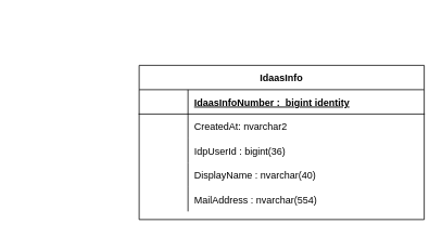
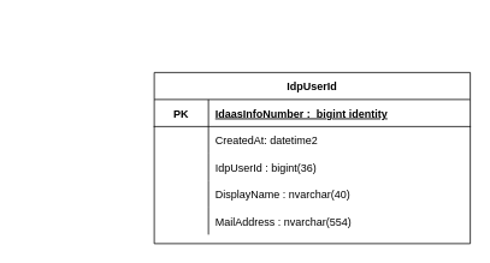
- <mxCell id="4" value="IdaasInfo" style="shape=table;startSize=30;container=1;collapsible=1;childLayout=tableLayout;fixedRows=1;rowLines=0;fontStyle=1;align=center;resizeLast=1;" parent="1" vertex="1"><mxGeometry x="170" y="80" width="350" height="190" as="geometry" /></mxCell>
+ <mxCell id="4" value="IdpUserId" style="shape=table;startSize=30;container=1;collapsible=1;childLayout=tableLayout;fixedRows=1;rowLines=0;fontStyle=1;align=center;resizeLast=1;" parent="1" vertex="1"><mxGeometry x="170" y="80" width="350" height="190" as="geometry" /></mxCell>
+ <mxCell id="6" value="PK" style="shape=partialRectangle;connectable=0;fillColor=none;top=0;left=0;bottom=0;right=0;fontStyle=1;overflow=hidden;" parent="5" vertex="1"><mxGeometry width="60" height="30" as="geometry"><mxRectangle width="60" height="30" as="alternateBounds" /></mxGeometry></mxCell>
- <mxCell id="10" value="CreatedAt: nvarchar2" style="shape=partialRectangle;connectable=0;fillColor=none;top=0;left=0;bottom=0;right=0;align=left;spacingLeft=6;overflow=hidden;" parent="8" vertex="1"><mxGeometry x="60" width="290" height="30" as="geometry"><mxRectangle width="290" height="30" as="alternateBounds" /></mxGeometry></mxCell>
+ <mxCell id="10" value="CreatedAt: datetime2" style="shape=partialRectangle;connectable=0;fillColor=none;top=0;left=0;bottom=0;right=0;align=left;spacingLeft=6;overflow=hidden;" parent="8" vertex="1"><mxGeometry x="60" width="290" height="30" as="geometry"><mxRectangle width="290" height="30" as="alternateBounds" /></mxGeometry></mxCell>
